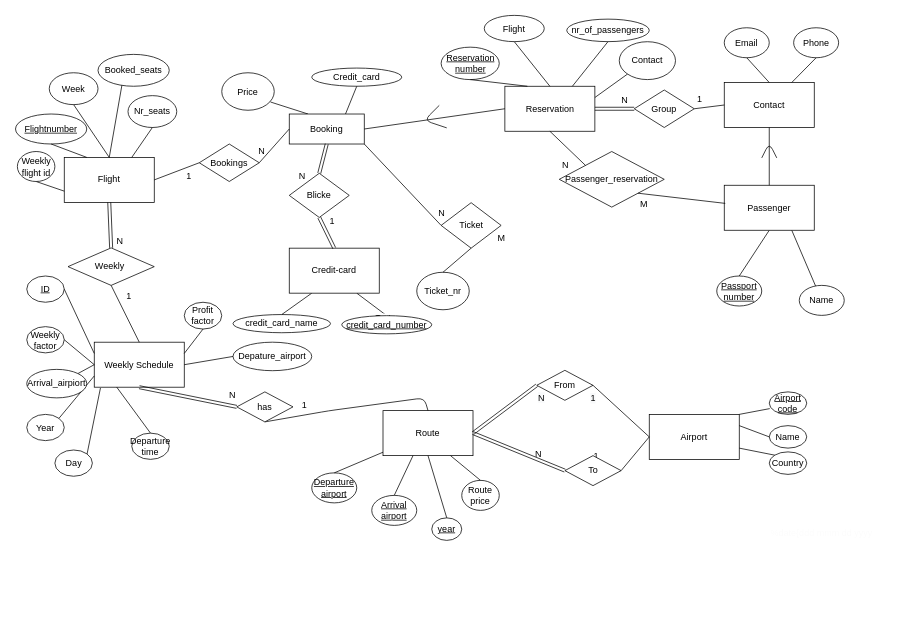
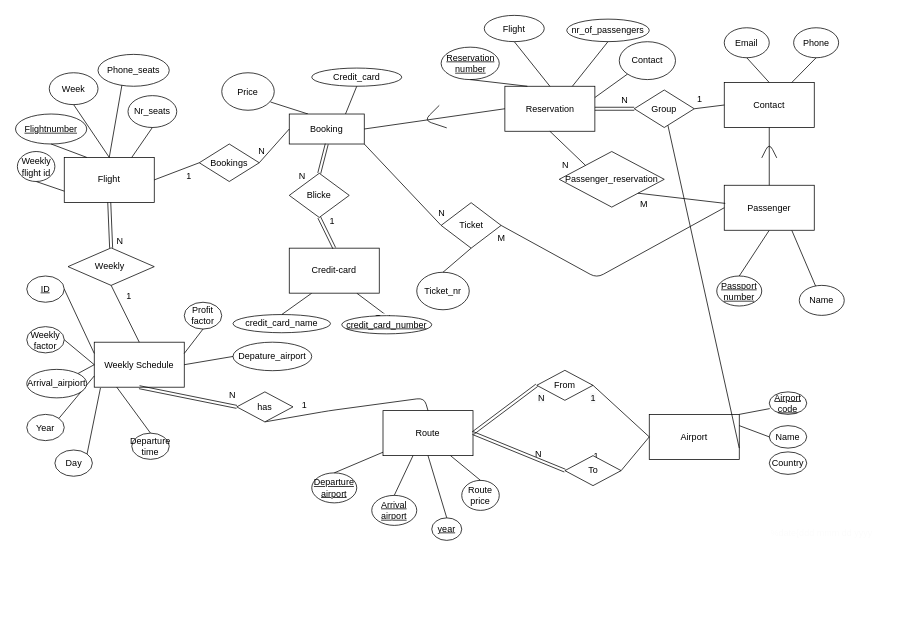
- <mxCell id="126" value="Booked_seats" style="ellipse;whiteSpace=wrap;html=1;" vertex="1" parent="1"><mxGeometry x="130" y="72" width="95" height="42.5" as="geometry" /></mxCell>
+ <mxCell id="126" value="Phone_seats" style="ellipse;whiteSpace=wrap;html=1;" vertex="1" parent="1"><mxGeometry x="130" y="72" width="95" height="42.5" as="geometry" /></mxCell>
+ <mxCell id="114" value="" style="endArrow=none;html=1;entryX=0;entryY=0.5;entryDx=0;entryDy=0;exitX=1;exitY=0.5;exitDx=0;exitDy=0;" parent="1" source="112" target="90" edge="1"><mxGeometry width="50" height="50" relative="1" as="geometry"><mxPoint x="685" y="370" as="sourcePoint" /><mxPoint x="735" y="320" as="targetPoint" /><Array as="points"><mxPoint x="795" y="370" /></Array></mxGeometry></mxCell>
- <mxCell id="23" value="" style="endArrow=none;html=1;entryX=0;entryY=0;entryDx=0;entryDy=0;exitX=1;exitY=0.75;exitDx=0;exitDy=0;" parent="1" source="6" target="20" edge="1"><mxGeometry width="50" height="50" relative="1" as="geometry"><mxPoint x="1005" y="572" as="sourcePoint" /><mxPoint x="1045.65" y="574.32" as="targetPoint" /></mxGeometry></mxCell>
+ <mxCell id="23" value="" style="endArrow=none;html=1;exitX=1;exitY=0.75;exitDx=0;exitDy=0;" parent="1" source="6" target="39" edge="1"><mxGeometry width="50" height="50" relative="1" as="geometry"><mxPoint x="1005" y="572" as="sourcePoint" /><mxPoint x="1045.65" y="574.32" as="targetPoint" /></mxGeometry></mxCell>
